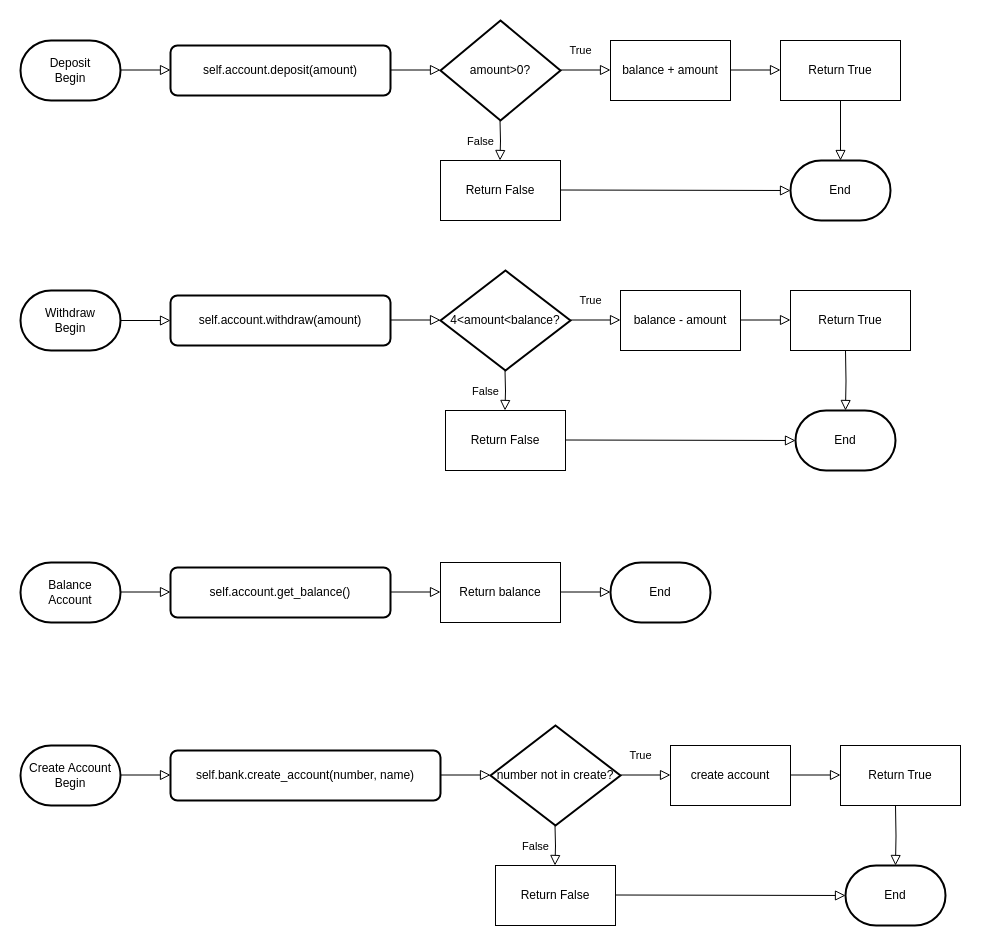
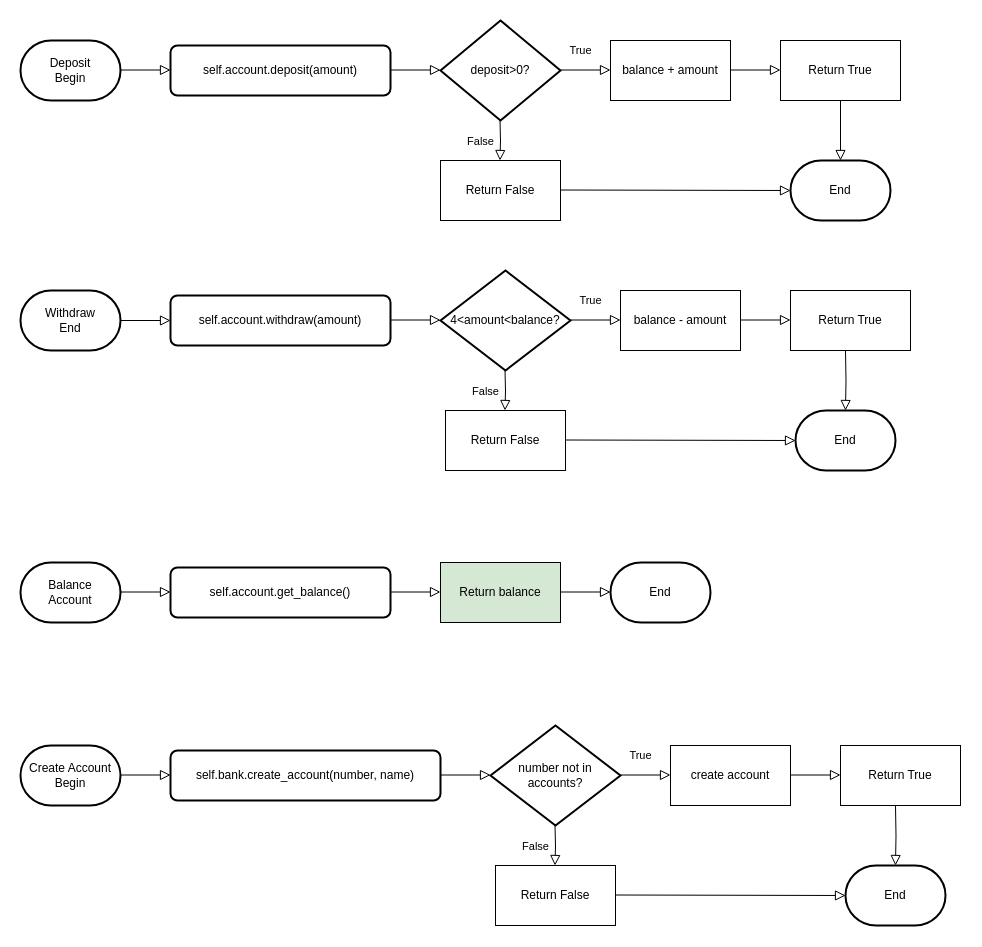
- <mxCell id="4" value="amount&amp;gt;0?" style="strokeWidth=2;html=1;shape=mxgraph.flowchart.decision;whiteSpace=wrap;" vertex="1" parent="1"><mxGeometry x="440" y="20" width="120" height="100" as="geometry" /></mxCell>
+ <mxCell id="4" value="deposit&amp;gt;0?" style="strokeWidth=2;html=1;shape=mxgraph.flowchart.decision;whiteSpace=wrap;" vertex="1" parent="1"><mxGeometry x="440" y="20" width="120" height="100" as="geometry" /></mxCell>
- <mxCell id="25" value="Withdraw&lt;div&gt;Begin&lt;/div&gt;" style="strokeWidth=2;html=1;shape=mxgraph.flowchart.terminator;whiteSpace=wrap;" vertex="1" parent="1"><mxGeometry x="20" y="290" width="100" height="60" as="geometry" /></mxCell>
+ <mxCell id="25" value="Withdraw&lt;div&gt;End&lt;/div&gt;" style="strokeWidth=2;html=1;shape=mxgraph.flowchart.terminator;whiteSpace=wrap;" vertex="1" parent="1"><mxGeometry x="20" y="290" width="100" height="60" as="geometry" /></mxCell>
- <mxCell id="35" value="Return balance" style="rounded=0;whiteSpace=wrap;html=1;" vertex="1" parent="1"><mxGeometry x="440" y="562" width="120" height="60" as="geometry" /></mxCell>
+ <mxCell id="35" value="Return balance" style="rounded=0;whiteSpace=wrap;html=1;fillColor=#d5e8d4;" vertex="1" parent="1"><mxGeometry x="440" y="562" width="120" height="60" as="geometry" /></mxCell>
- <mxCell id="40" value="number not in create?" style="strokeWidth=2;html=1;shape=mxgraph.flowchart.decision;whiteSpace=wrap;" vertex="1" parent="1"><mxGeometry x="490" y="725" width="130" height="100" as="geometry" /></mxCell>
+ <mxCell id="40" value="number not in accounts?" style="strokeWidth=2;html=1;shape=mxgraph.flowchart.decision;whiteSpace=wrap;" vertex="1" parent="1"><mxGeometry x="490" y="725" width="130" height="100" as="geometry" /></mxCell>
